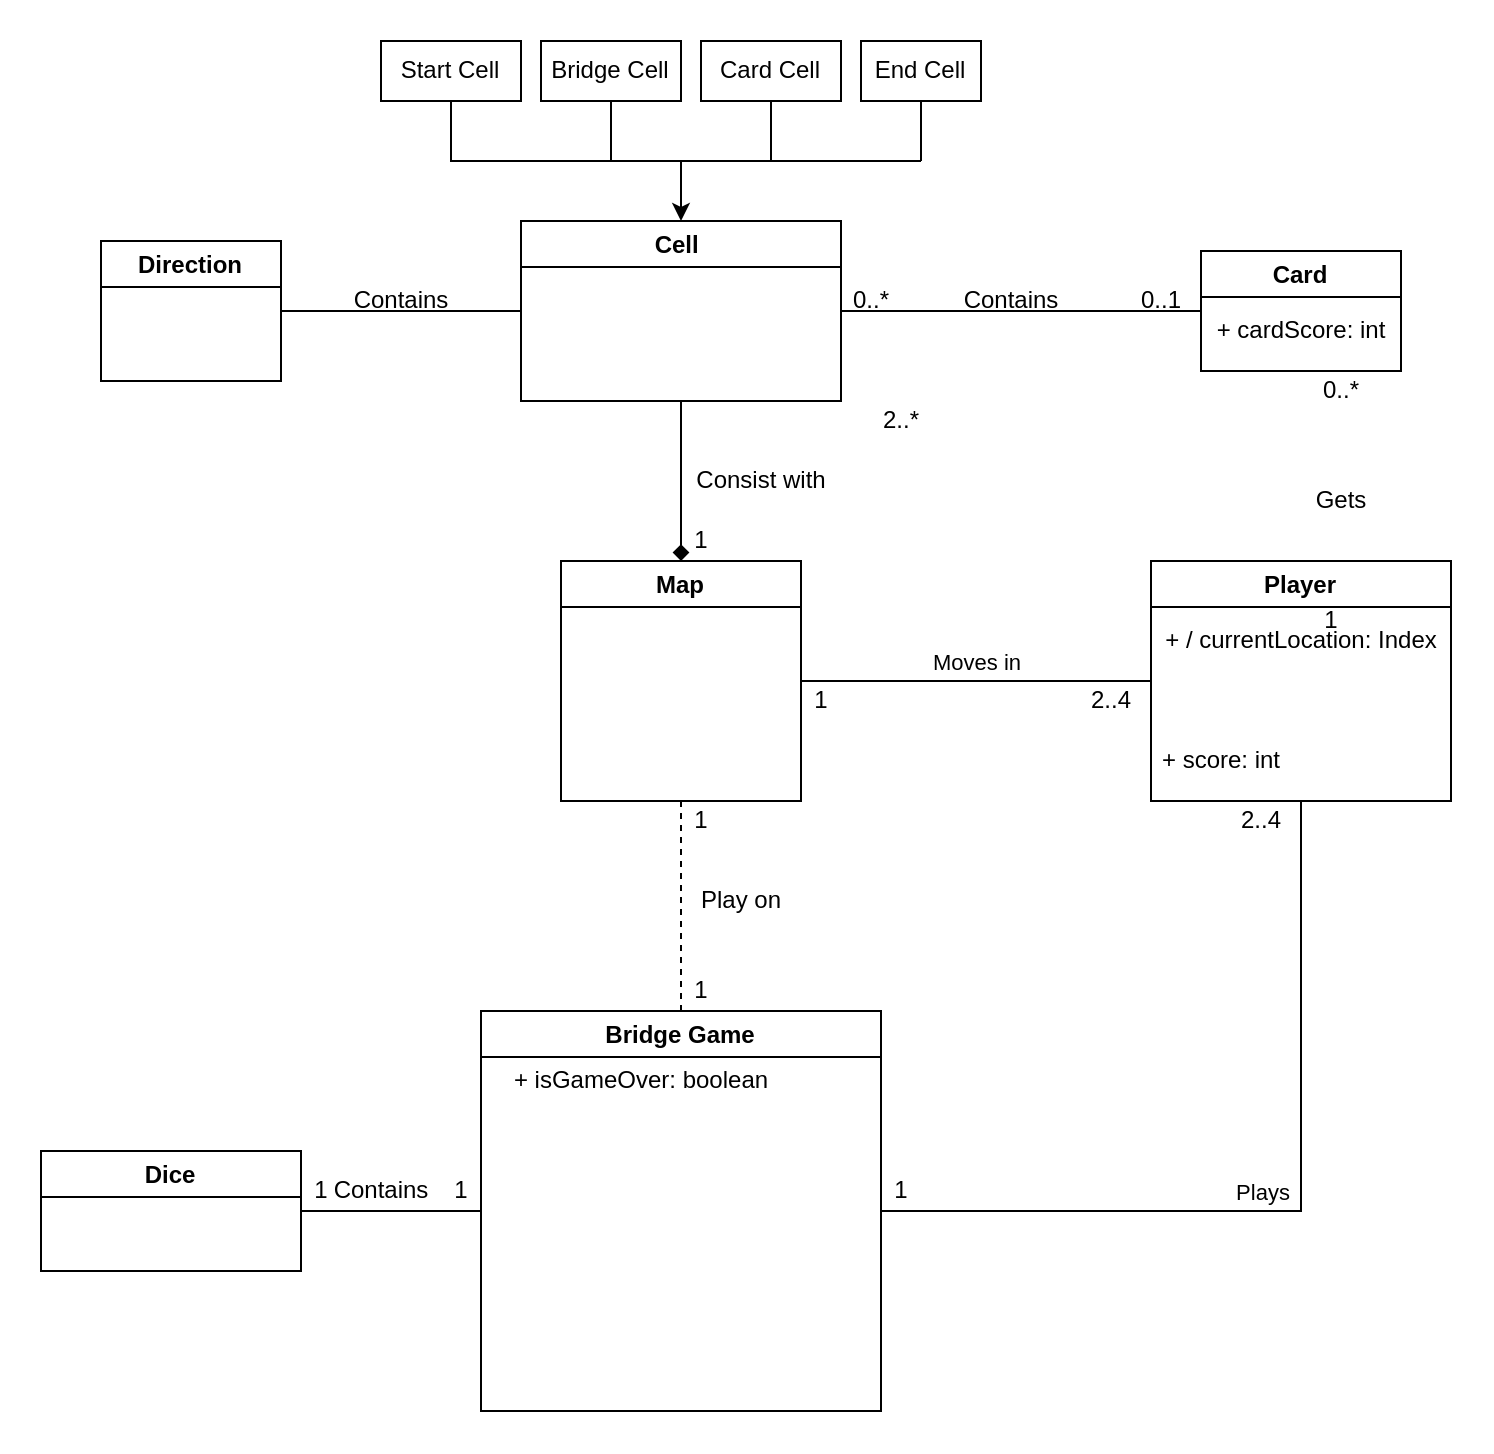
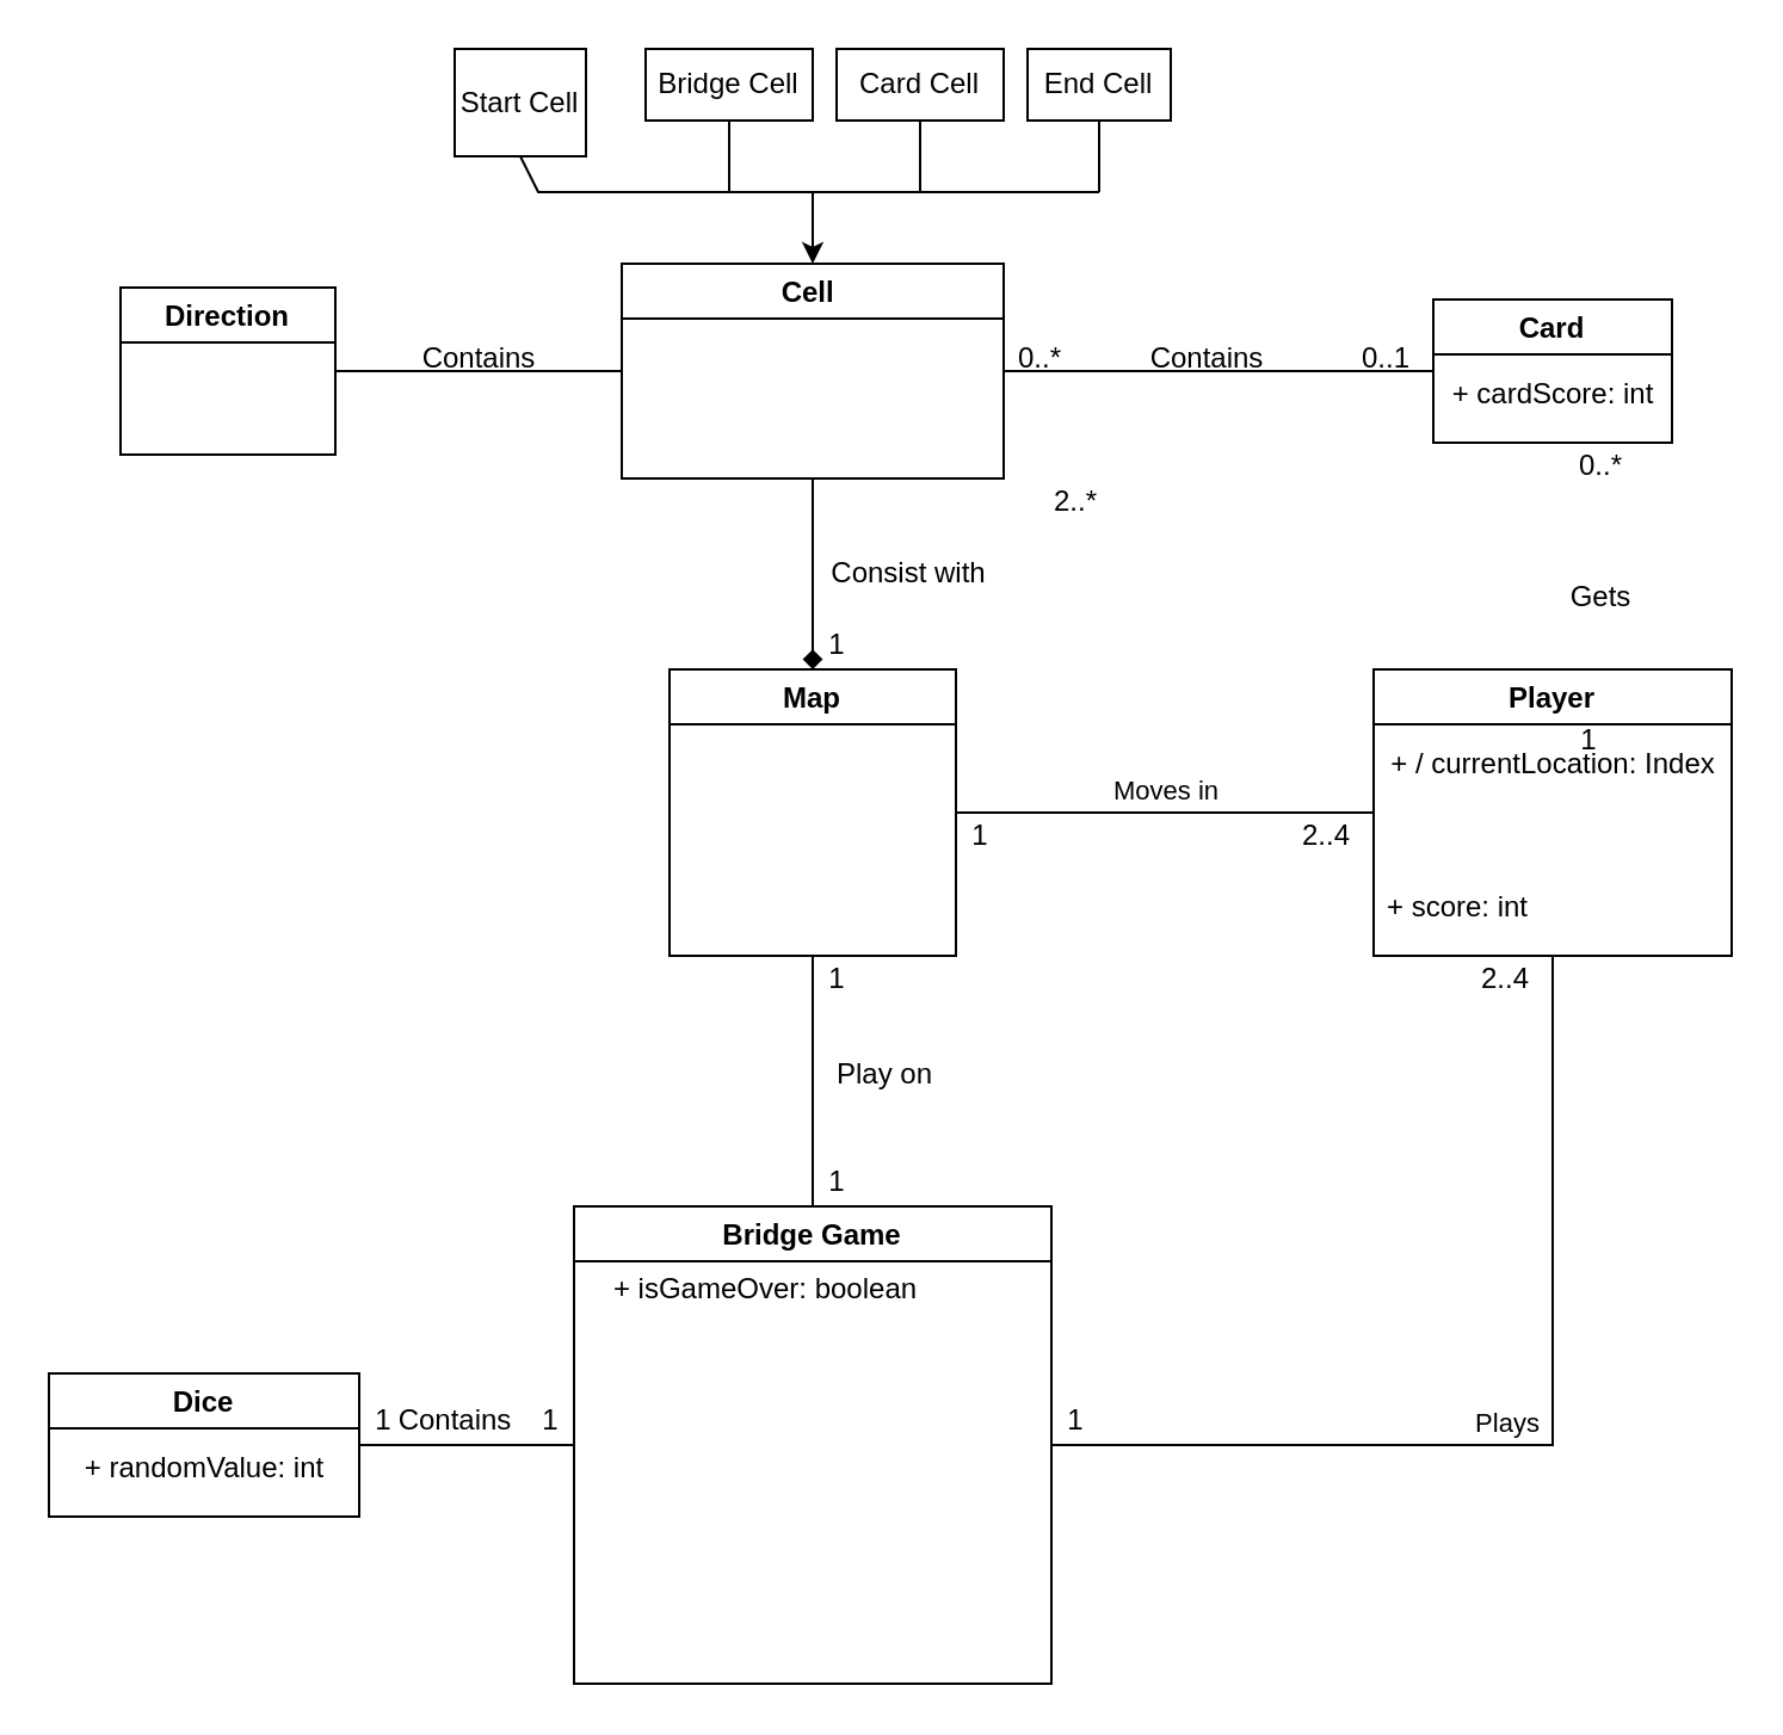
- <mxCell id="24" value="Start Cell" style="rounded=0;whiteSpace=wrap;html=1;" vertex="1" parent="1"><mxGeometry x="190" width="70" height="30" as="geometry" y="20" /></mxCell>
+ <mxCell id="24" value="Start Cell" style="rounded=0;whiteSpace=wrap;html=1;" vertex="1" parent="1"><mxGeometry x="190" y="20" width="55" height="45" as="geometry" /></mxCell>
- <mxCell id="41" value="" style="endArrow=none;html=1;rounded=0;entryX=0.5;entryY=1;entryDx=0;entryDy=0;exitX=0.5;exitY=0;exitDx=0;exitDy=0;dashed=1;" edge="1" parent="1" source="16" target="3"><mxGeometry width="50" height="50" relative="1" as="geometry"><mxPoint x="340" y="470" as="sourcePoint" /><mxPoint x="390" y="420" as="targetPoint" /></mxGeometry></mxCell>
+ <mxCell id="41" value="" style="endArrow=none;html=1;rounded=0;entryX=0.5;entryY=1;entryDx=0;entryDy=0;exitX=0.5;exitY=0;exitDx=0;exitDy=0;" edge="1" parent="1" source="16" target="3"><mxGeometry width="50" height="50" relative="1" as="geometry"><mxPoint x="340" y="470" as="sourcePoint" /><mxPoint x="390" y="420" as="targetPoint" /></mxGeometry></mxCell>
+ <mxCell id="9" value="+ randomValue: int" style="text;html=1;align=center;verticalAlign=middle;resizable=0;points=[];autosize=1;strokeColor=none;fillColor=none;" parent="8" vertex="1"><mxGeometry x="5" y="30" width="120" height="20" as="geometry" /></mxCell>
